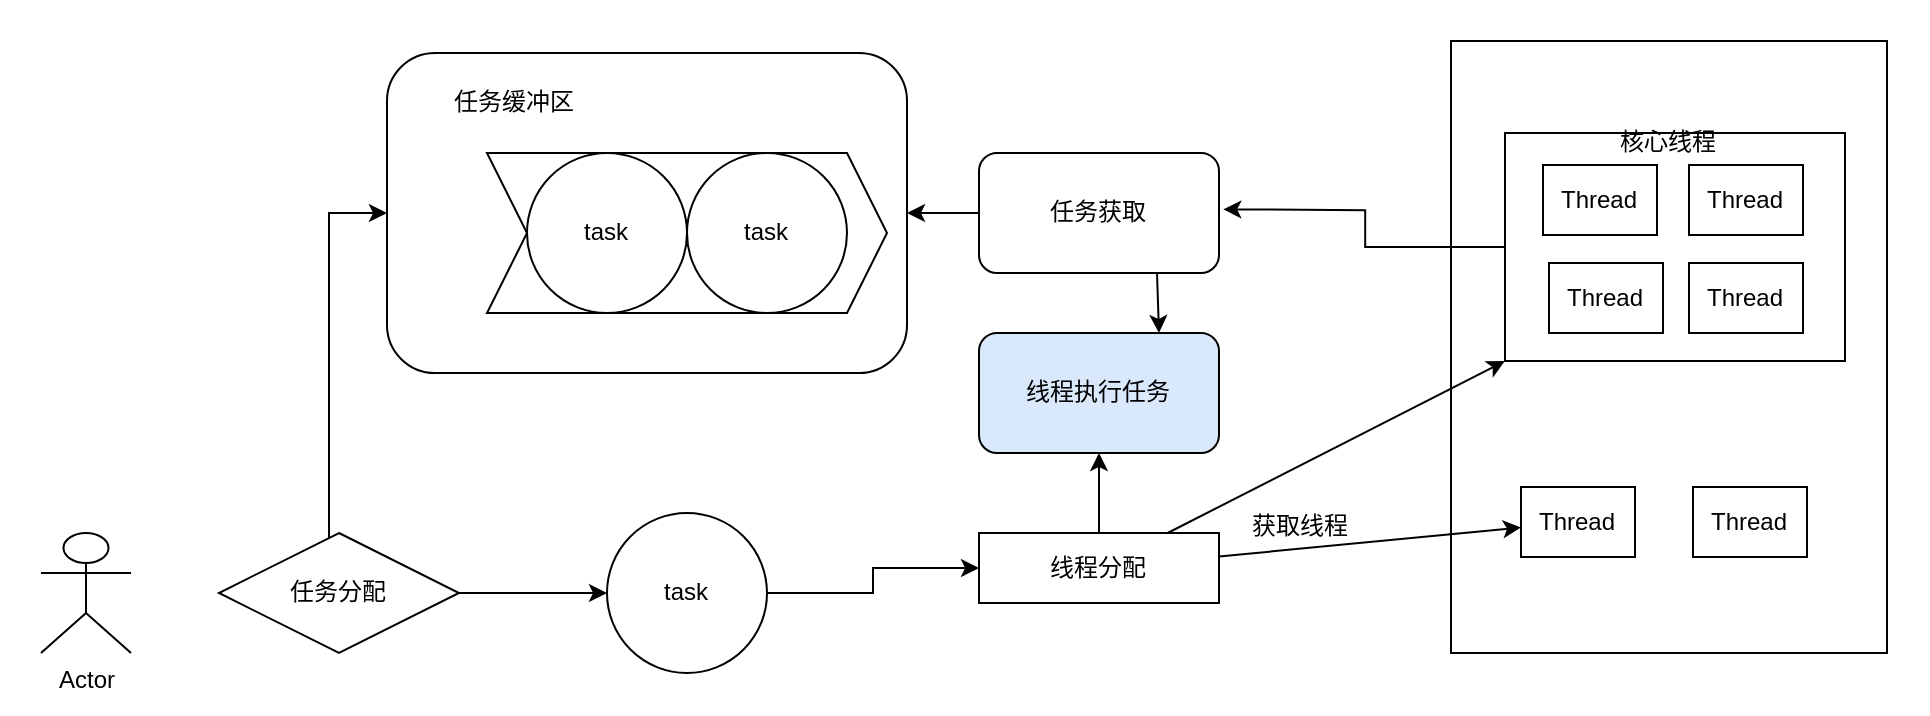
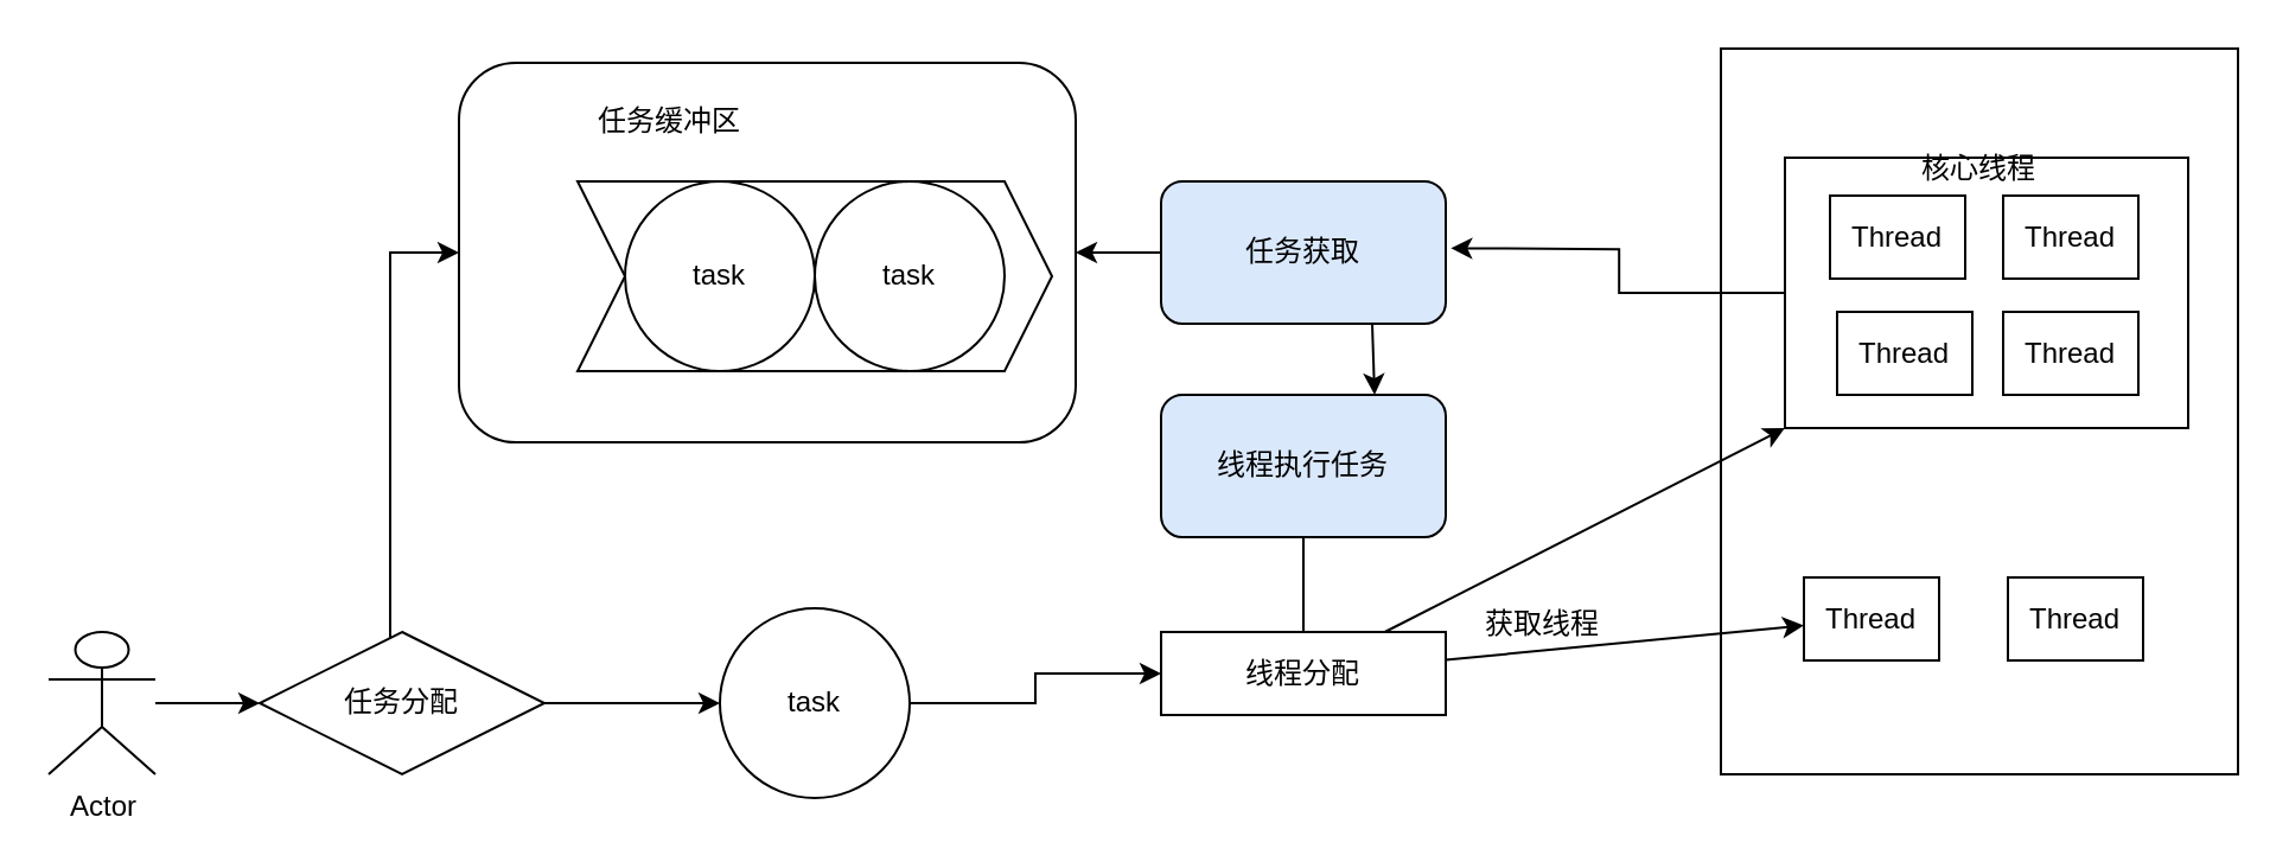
- <mxCell id="9" value="任务缓冲区" style="text;html=1;align=center;verticalAlign=middle;whiteSpace=wrap;rounded=0;" vertex="1" parent="1"><mxGeometry x="204" y="36" width="106" height="30" as="geometry" /></mxCell>
+ <mxCell id="9" value="任务缓冲区" style="text;html=1;align=center;verticalAlign=middle;whiteSpace=wrap;rounded=0;" vertex="1" parent="1"><mxGeometry x="229" y="36" width="106" height="30" as="geometry" /></mxCell>
- <mxCell id="31" value="任务获取" style="rounded=1;whiteSpace=wrap;html=1;" vertex="1" parent="1"><mxGeometry x="489" y="76" width="120" height="60" as="geometry" /></mxCell>
+ <mxCell id="31" value="任务获取" style="rounded=1;whiteSpace=wrap;html=1;fillColor=#dae8fc;" vertex="1" parent="1"><mxGeometry x="489" y="76" width="120" height="60" as="geometry" /></mxCell>
- <mxCell id="16" style="edgeStyle=orthogonalEdgeStyle;rounded=0;orthogonalLoop=1;jettySize=auto;html=1;entryX=0.5;entryY=1;entryDx=0;entryDy=0;" edge="1" parent="1" source="17" target="29"><mxGeometry relative="1" as="geometry" /></mxCell>
+ <mxCell id="16" style="edgeStyle=orthogonalEdgeStyle;rounded=0;orthogonalLoop=1;jettySize=auto;html=1;entryX=0.5;entryY=1;entryDx=0;entryDy=0;endArrow=none;" edge="1" parent="1" source="17" target="29"><mxGeometry relative="1" as="geometry" /></mxCell>
+ <mxCell id="2" value="" style="edgeStyle=orthogonalEdgeStyle;rounded=0;orthogonalLoop=1;jettySize=auto;html=1;" edge="1" parent="1" source="3" target="6"><mxGeometry relative="1" as="geometry" /></mxCell>
